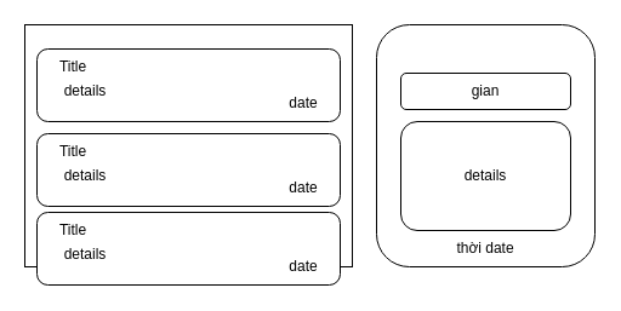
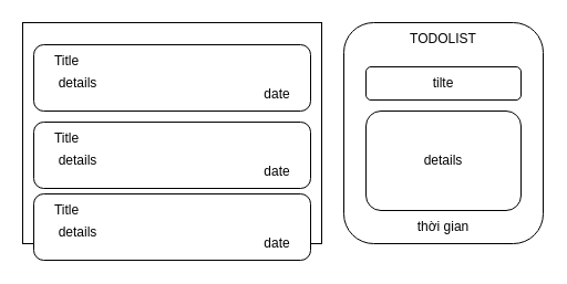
+ <mxCell id="6" value="TODOLIST" style="text;html=1;strokeColor=none;fillColor=none;align=center;verticalAlign=middle;whiteSpace=wrap;rounded=0;" vertex="1" parent="1"><mxGeometry x="370" y="20" width="60" height="30" as="geometry" /></mxCell>
- <mxCell id="3" value="gian" style="rounded=1;whiteSpace=wrap;html=1;" vertex="1" parent="1"><mxGeometry x="330" y="60" width="140" height="30" as="geometry" /></mxCell>
+ <mxCell id="3" value="tilte" style="rounded=1;whiteSpace=wrap;html=1;" vertex="1" parent="1"><mxGeometry x="330" y="60" width="140" height="30" as="geometry" /></mxCell>
- <mxCell id="5" value="thời date" style="text;html=1;strokeColor=none;fillColor=none;align=center;verticalAlign=middle;whiteSpace=wrap;rounded=0;" vertex="1" parent="1"><mxGeometry x="370" y="190" width="60" height="30" as="geometry" /></mxCell>
+ <mxCell id="5" value="thời gian" style="text;html=1;strokeColor=none;fillColor=none;align=center;verticalAlign=middle;whiteSpace=wrap;rounded=0;" vertex="1" parent="1"><mxGeometry x="370" y="190" width="60" height="30" as="geometry" /></mxCell>
